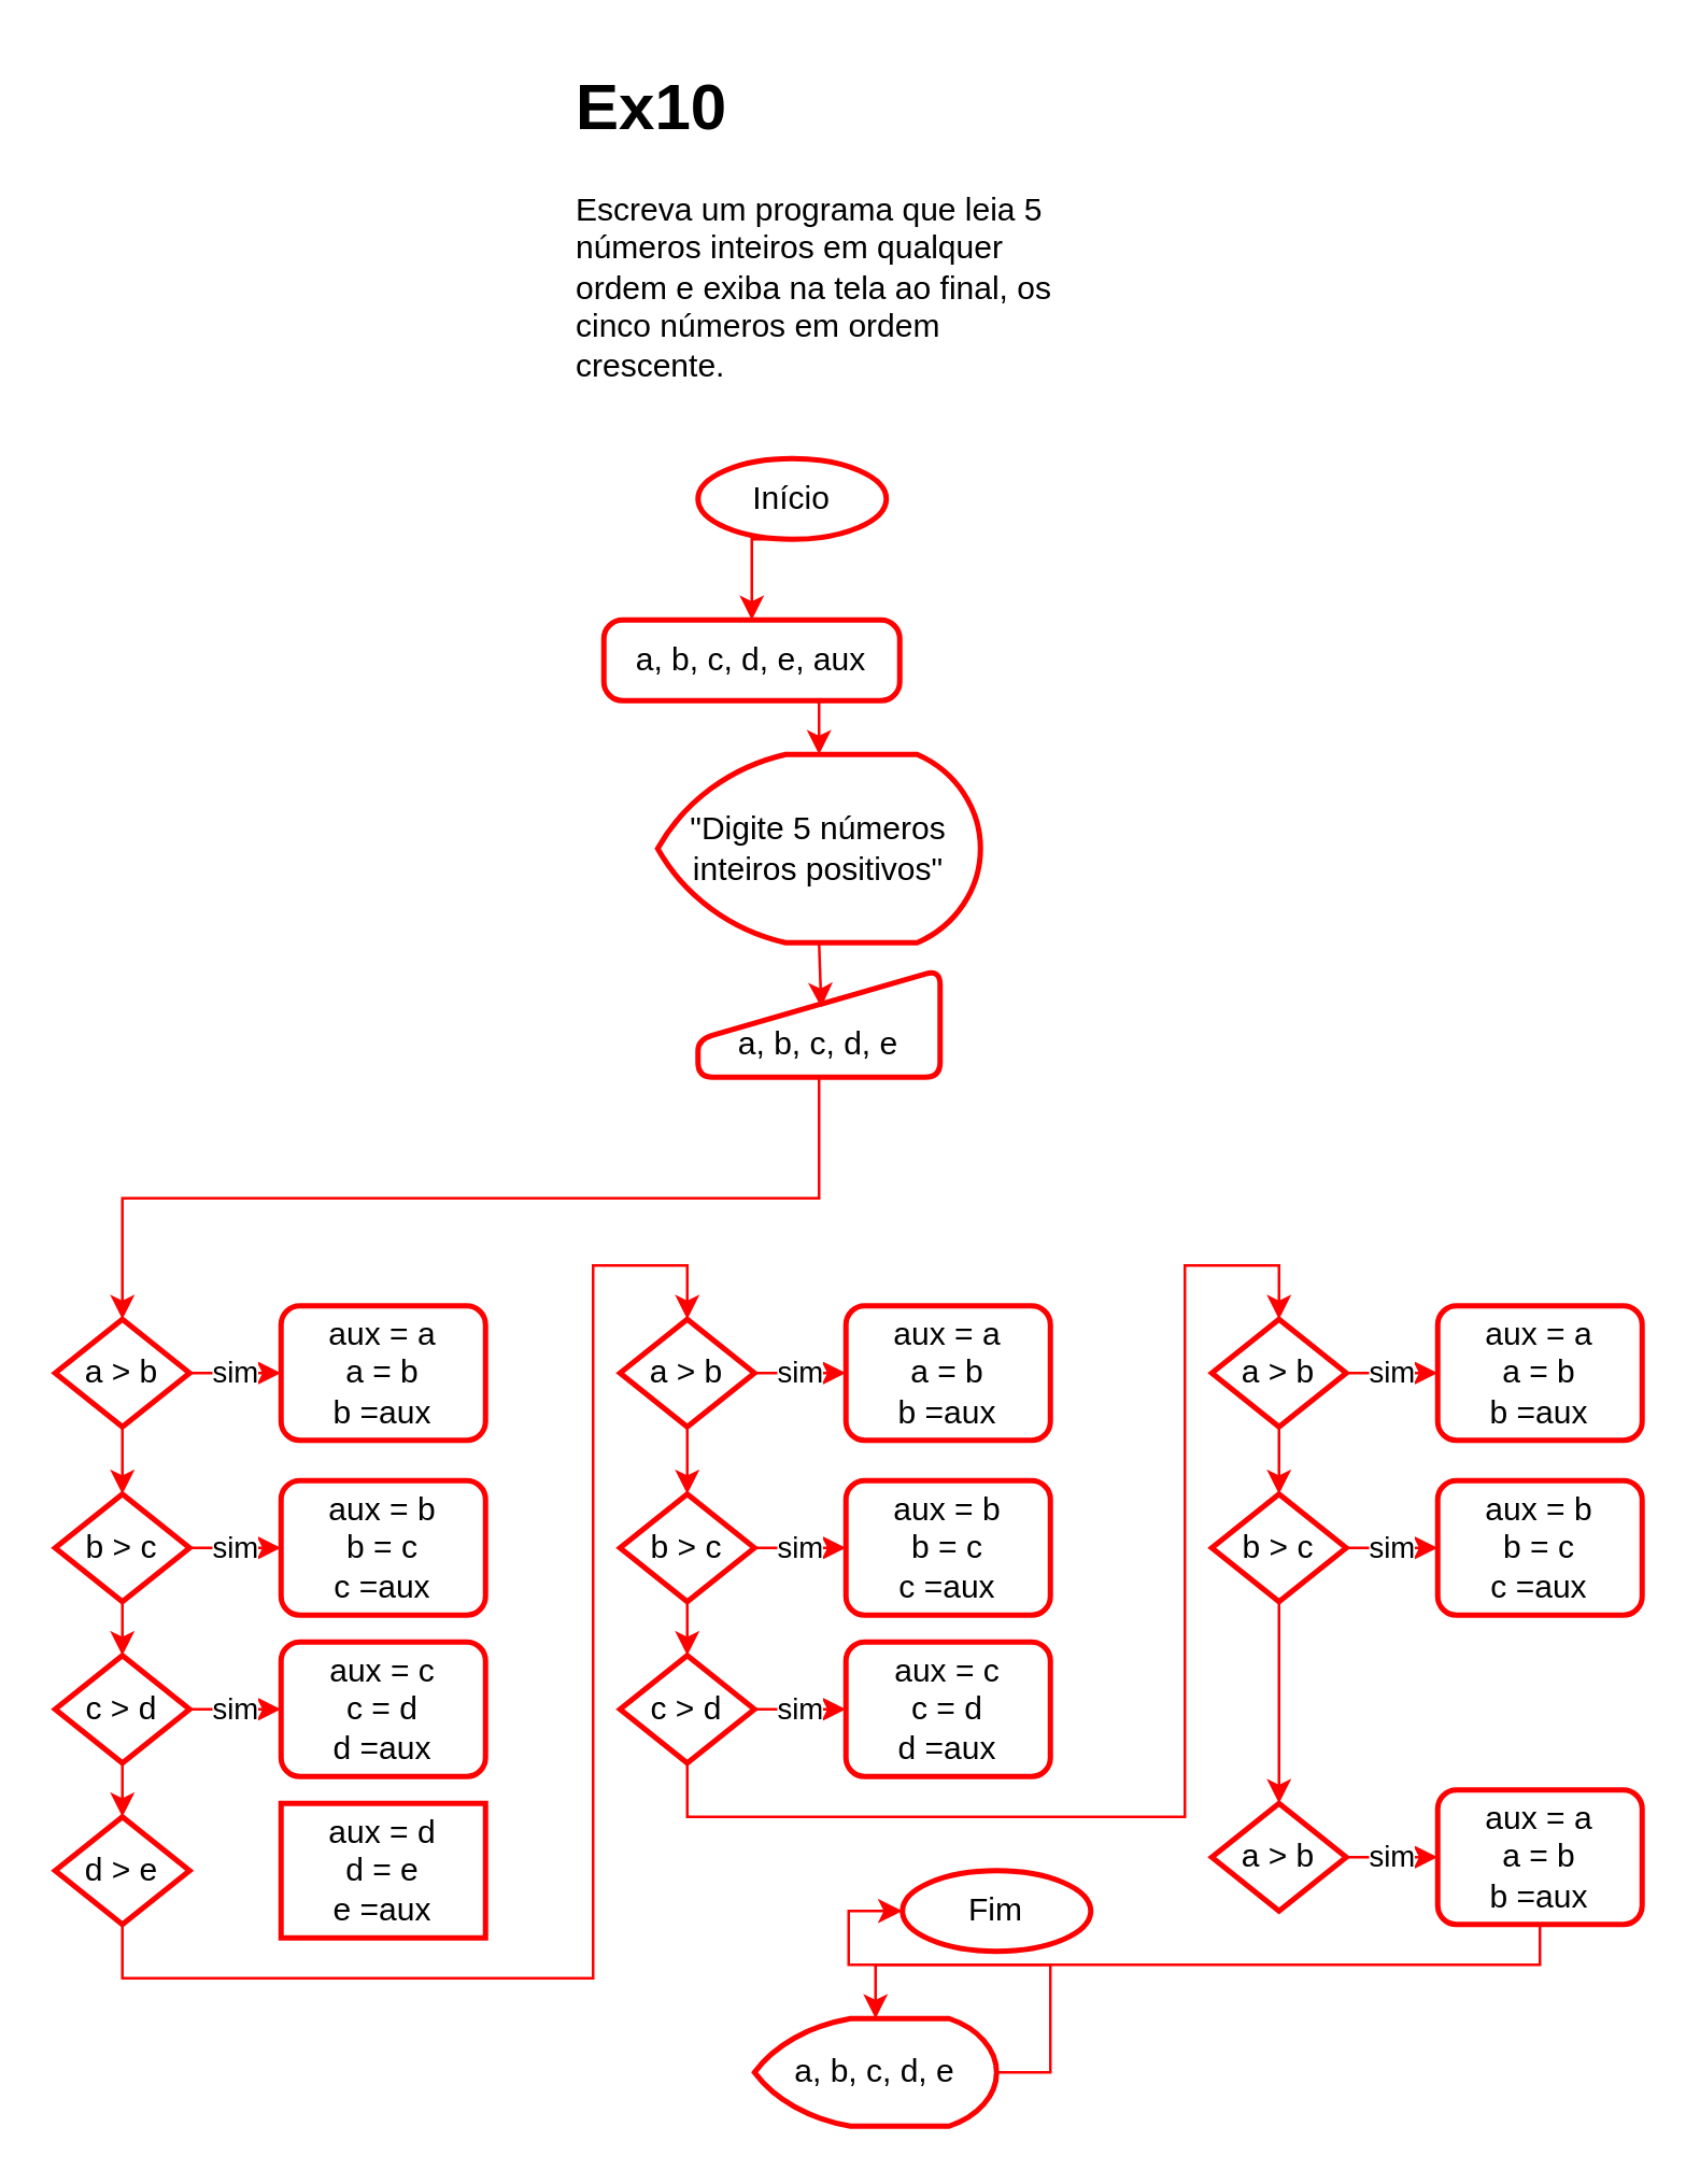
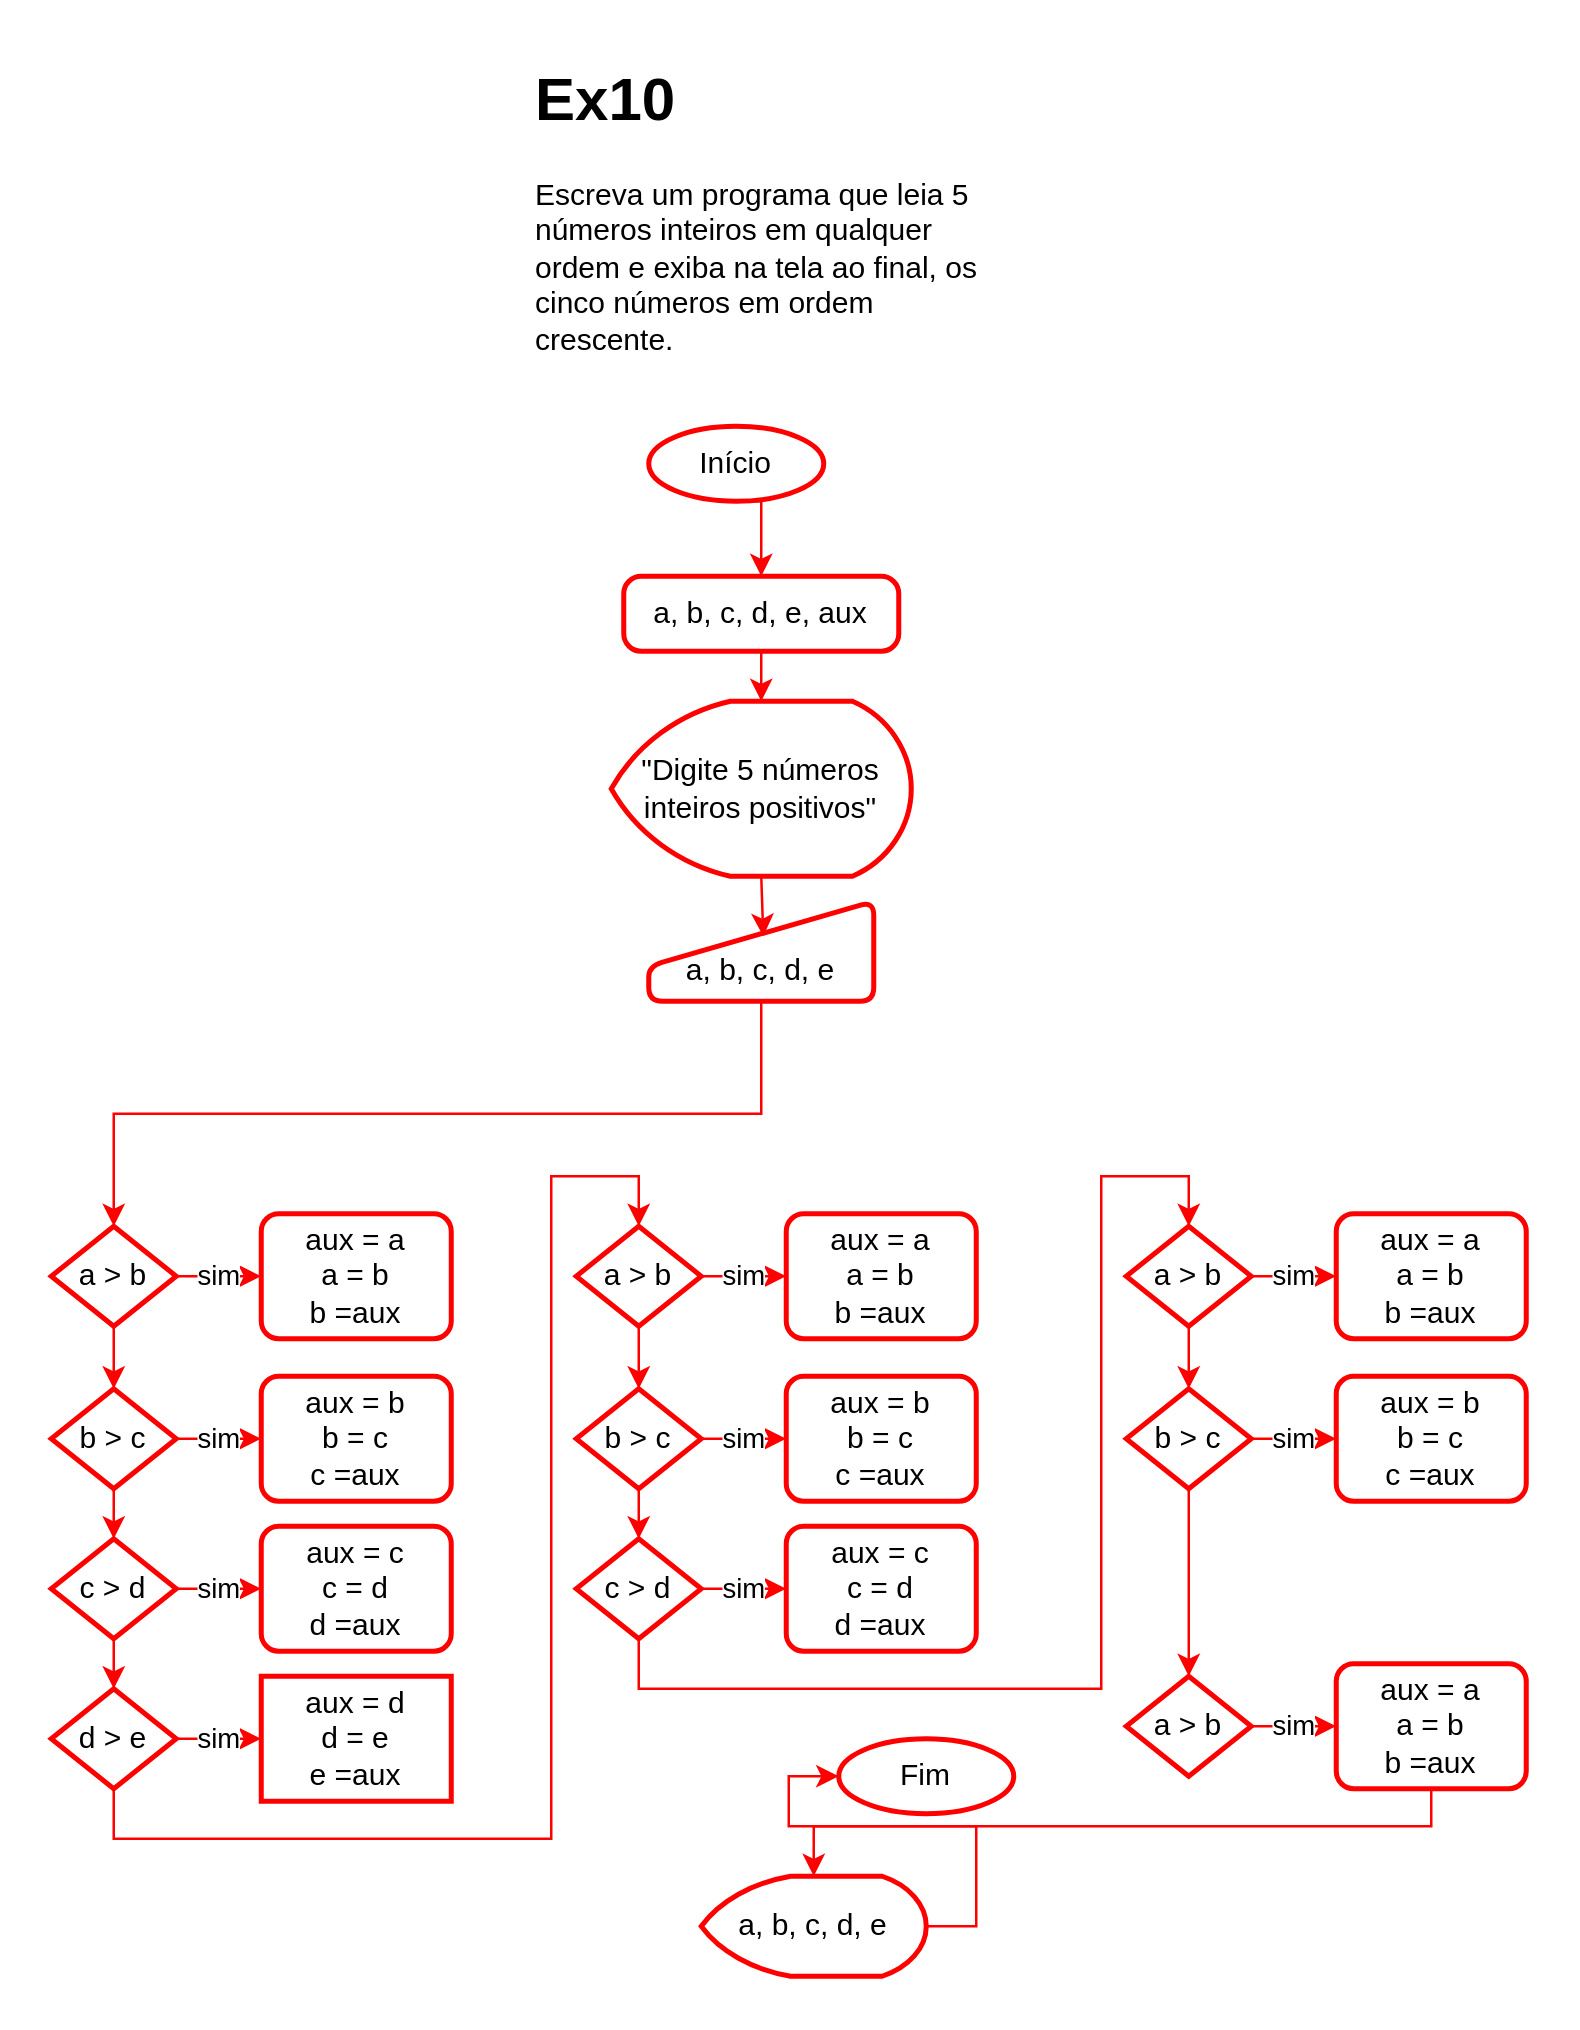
- <mxCell id="4" value="a, b, c, d, e, aux" style="rounded=1;whiteSpace=wrap;html=1;absoluteArcSize=1;arcSize=14;strokeWidth=2;strokeColor=#FF0000;" parent="1" vertex="1"><mxGeometry x="224" y="230" width="110" height="30" as="geometry" /></mxCell>
+ <mxCell id="4" value="a, b, c, d, e, aux" style="rounded=1;whiteSpace=wrap;html=1;absoluteArcSize=1;arcSize=14;strokeWidth=2;strokeColor=#FF0000;" parent="1" vertex="1"><mxGeometry x="249" y="230" width="110" height="30" as="geometry" /></mxCell>
+ <mxCell id="18" value="sim" style="edgeStyle=orthogonalEdgeStyle;rounded=0;orthogonalLoop=1;jettySize=auto;html=1;exitX=1;exitY=0.5;exitDx=0;exitDy=0;exitPerimeter=0;entryX=0;entryY=0.5;entryDx=0;entryDy=0;strokeColor=#FF0000;" parent="1" source="19" target="20" edge="1"><mxGeometry relative="1" as="geometry" /></mxCell>
